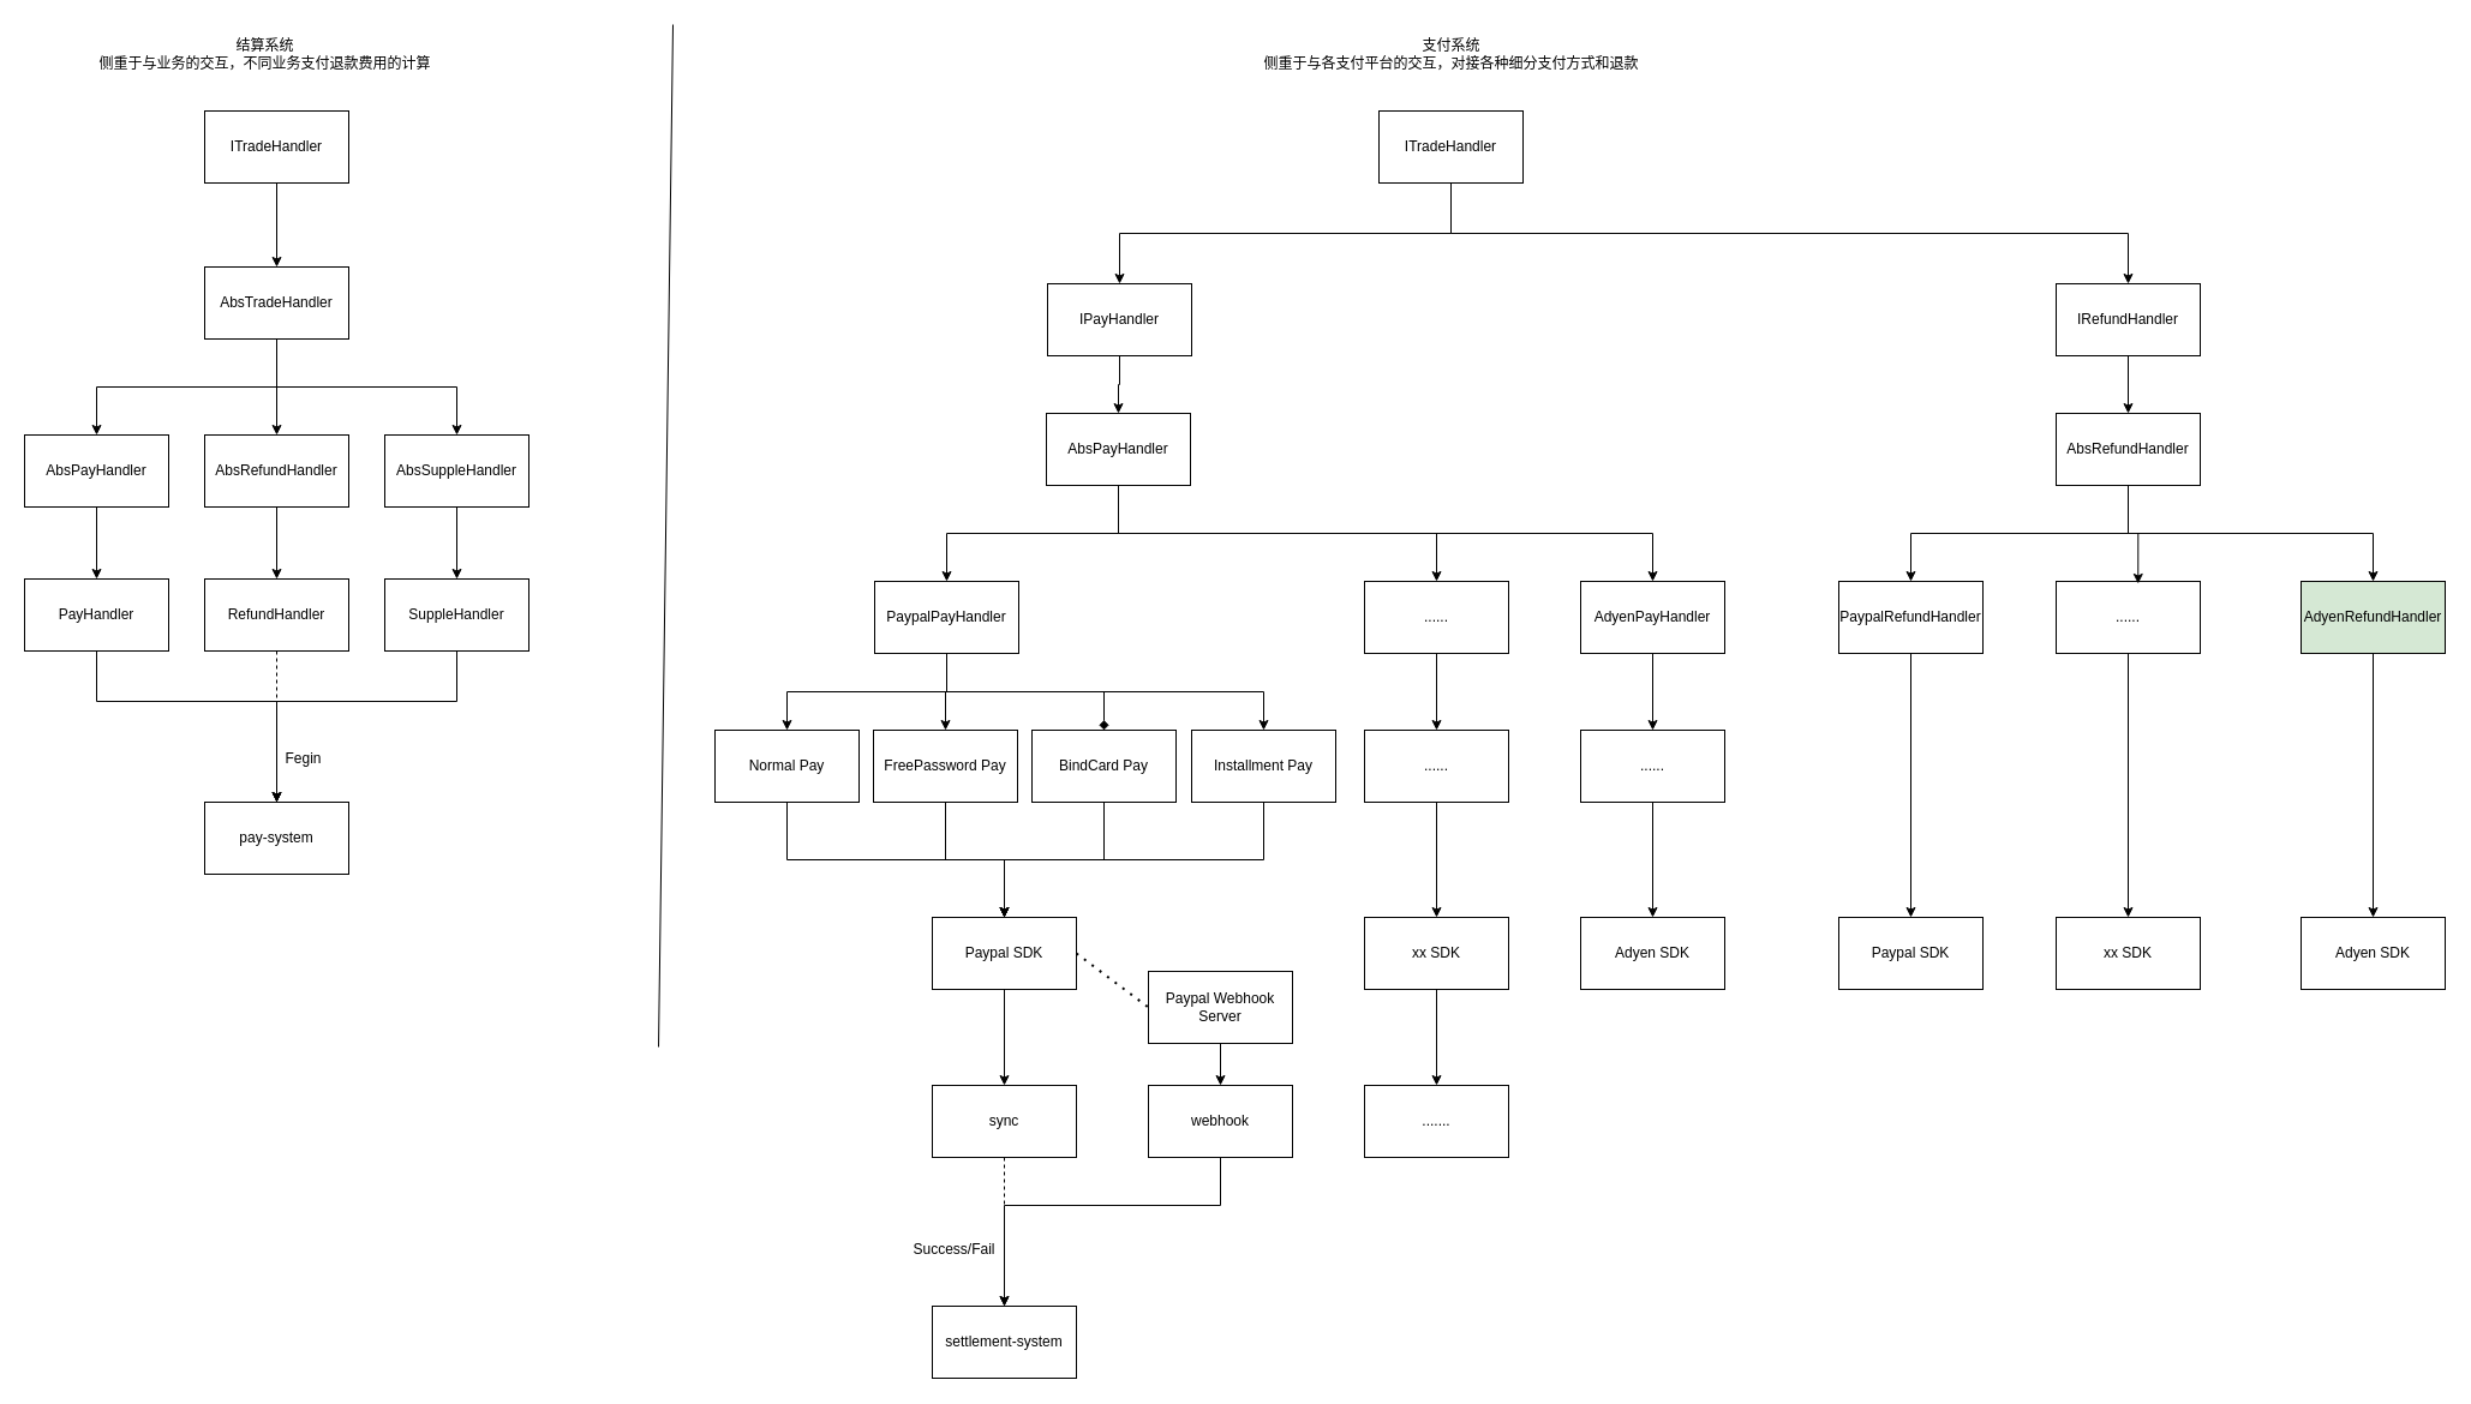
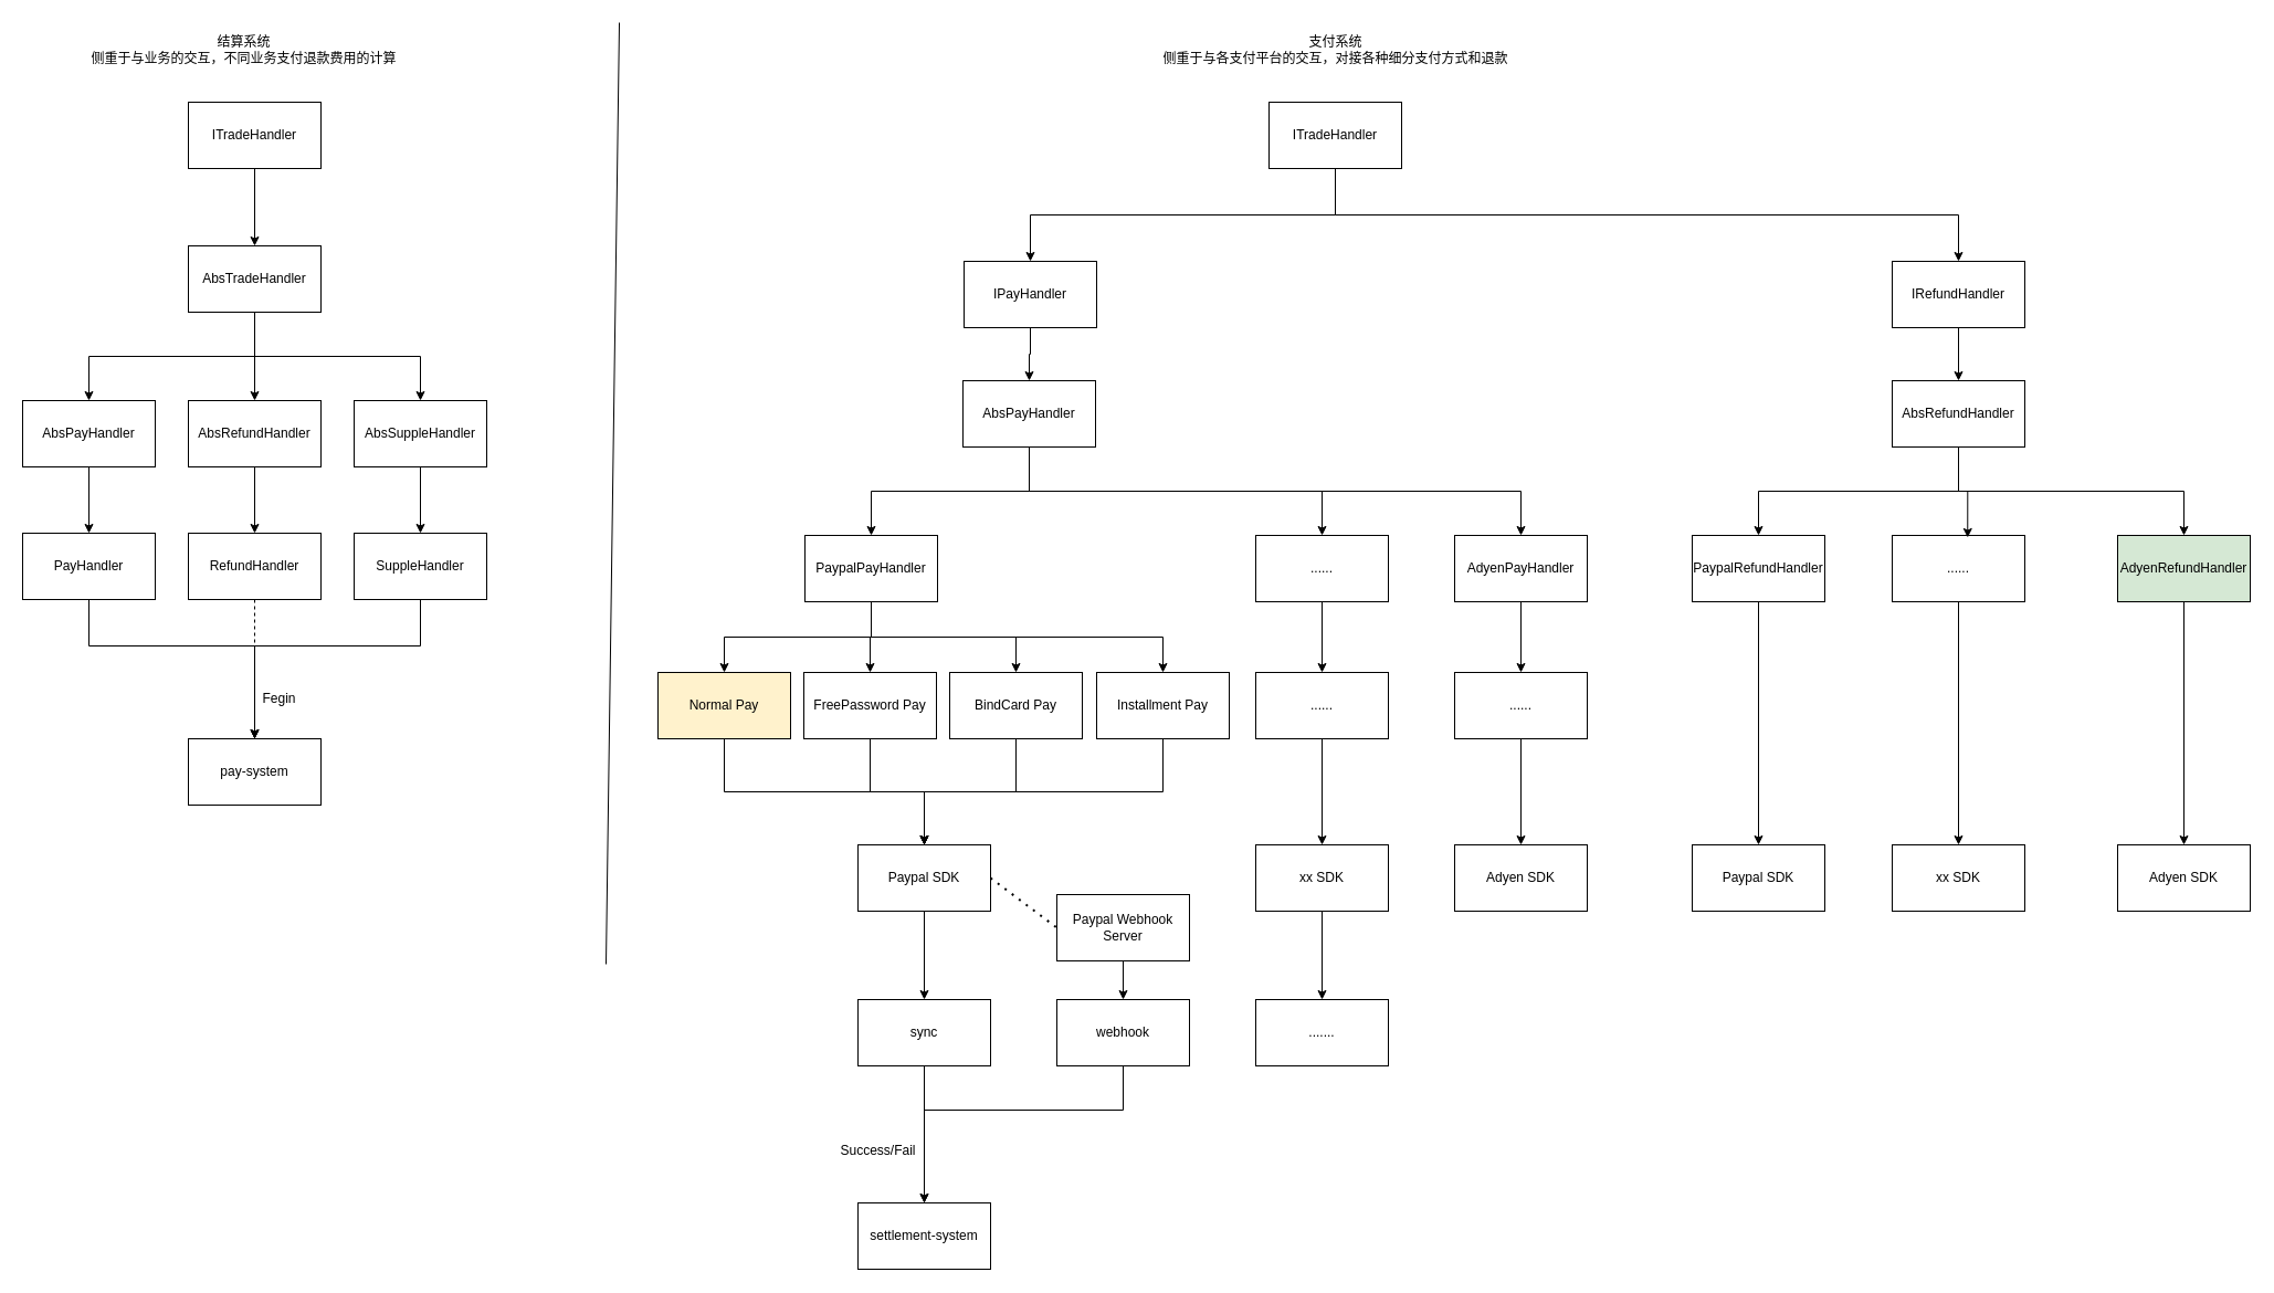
- <mxCell id="38" style="edgeStyle=orthogonalEdgeStyle;rounded=0;orthogonalLoop=1;jettySize=auto;html=1;exitX=0.5;exitY=1;exitDx=0;exitDy=0;entryX=0.5;entryY=0;entryDx=0;entryDy=0;endArrow=diamond;" edge="1" parent="1" source="40" target="60"><mxGeometry relative="1" as="geometry" /></mxCell>
+ <mxCell id="38" style="edgeStyle=orthogonalEdgeStyle;rounded=0;orthogonalLoop=1;jettySize=auto;html=1;exitX=0.5;exitY=1;exitDx=0;exitDy=0;entryX=0.5;entryY=0;entryDx=0;entryDy=0;" edge="1" parent="1" source="40" target="60"><mxGeometry relative="1" as="geometry" /></mxCell>
- <mxCell id="56" value="Normal Pay" style="rounded=0;whiteSpace=wrap;html=1;" vertex="1" parent="1"><mxGeometry x="595" y="608" width="120" height="60" as="geometry" /></mxCell>
+ <mxCell id="56" value="Normal Pay" style="rounded=0;whiteSpace=wrap;html=1;fillColor=#fff2cc;" vertex="1" parent="1"><mxGeometry x="595" y="608" width="120" height="60" as="geometry" /></mxCell>
- <mxCell id="75" value="" style="edgeStyle=orthogonalEdgeStyle;rounded=0;orthogonalLoop=1;jettySize=auto;html=1;dashed=1;" edge="1" parent="1" source="76" target="77"><mxGeometry relative="1" as="geometry" /></mxCell>
+ <mxCell id="75" value="" style="edgeStyle=orthogonalEdgeStyle;rounded=0;orthogonalLoop=1;jettySize=auto;html=1;" edge="1" parent="1" source="76" target="77"><mxGeometry relative="1" as="geometry" /></mxCell>
